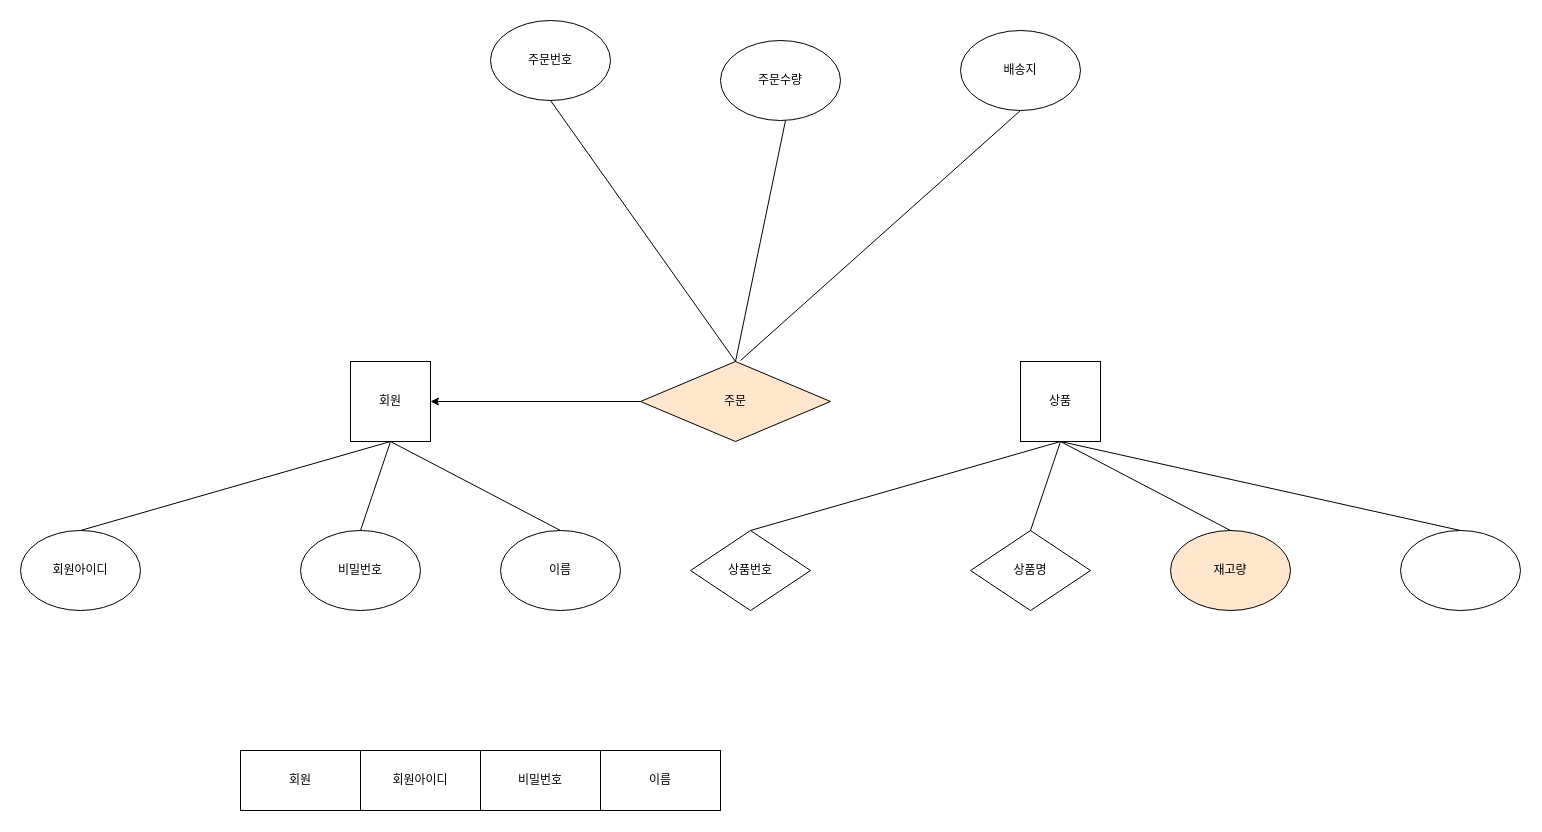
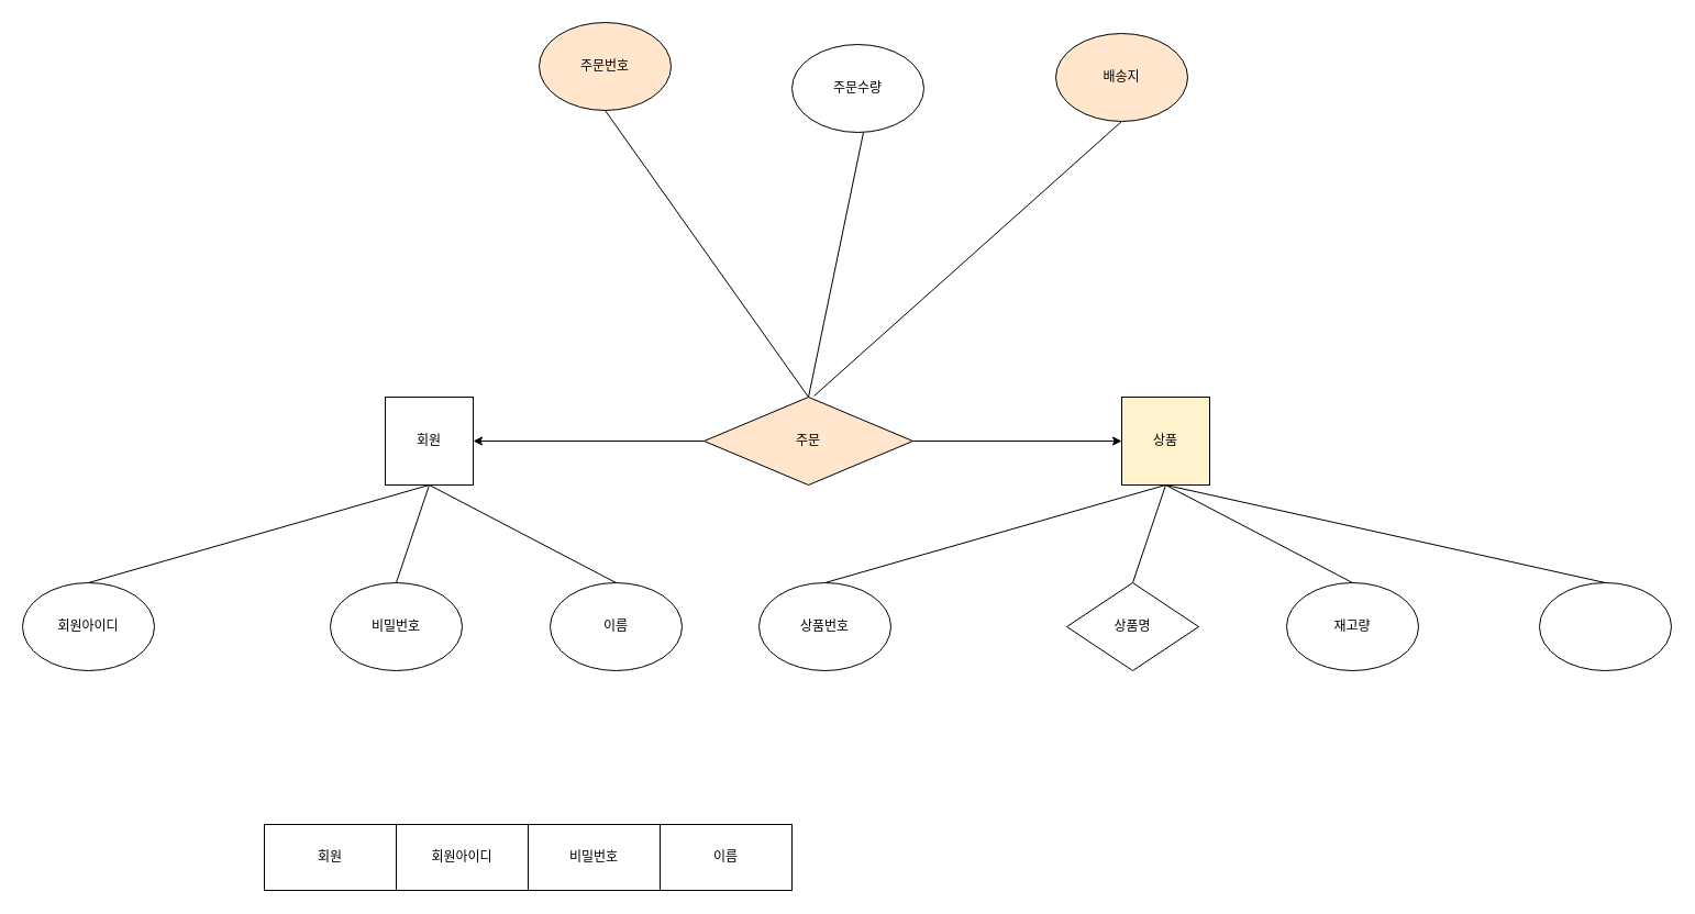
- <mxCell id="21" value="주문번호" style="ellipse;whiteSpace=wrap;html=1;" vertex="1" parent="1"><mxGeometry x="490" y="20" width="120" height="80" as="geometry" /></mxCell>
+ <mxCell id="21" value="주문번호" style="ellipse;whiteSpace=wrap;html=1;fillColor=#ffe6cc;" vertex="1" parent="1"><mxGeometry x="490" y="20" width="120" height="80" as="geometry" /></mxCell>
- <mxCell id="19" value="배송지" style="ellipse;whiteSpace=wrap;html=1;" vertex="1" parent="1"><mxGeometry x="960" y="30" width="120" height="80" as="geometry" /></mxCell>
+ <mxCell id="19" value="배송지" style="ellipse;whiteSpace=wrap;html=1;fillColor=#ffe6cc;" vertex="1" parent="1"><mxGeometry x="960" y="30" width="120" height="80" as="geometry" /></mxCell>
+ <mxCell id="3" style="edgeStyle=orthogonalEdgeStyle;rounded=0;orthogonalLoop=1;jettySize=auto;html=1;exitX=1;exitY=0.5;exitDx=0;exitDy=0;entryX=0;entryY=0.5;entryDx=0;entryDy=0;" edge="1" parent="1" source="4" target="6"><mxGeometry relative="1" as="geometry" /></mxCell>
- <mxCell id="6" value="상품" style="whiteSpace=wrap;html=1;aspect=fixed;" vertex="1" parent="1"><mxGeometry x="1020" y="361" width="80" height="80" as="geometry" /></mxCell>
+ <mxCell id="6" value="상품" style="whiteSpace=wrap;html=1;aspect=fixed;fillColor=#fff2cc;" vertex="1" parent="1"><mxGeometry x="1020" y="361" width="80" height="80" as="geometry" /></mxCell>
- <mxCell id="15" value="상품번호" style="rhombus;whiteSpace=wrap;html=1;" vertex="1" parent="1"><mxGeometry x="690" y="530" width="120" height="80" as="geometry" /></mxCell>
+ <mxCell id="15" value="상품번호" style="ellipse;whiteSpace=wrap;html=1;" vertex="1" parent="1"><mxGeometry x="690" y="530" width="120" height="80" as="geometry" /></mxCell>
- <mxCell id="14" value="재고량" style="ellipse;whiteSpace=wrap;html=1;fillColor=#ffe6cc;" vertex="1" parent="1"><mxGeometry x="1170" y="530" width="120" height="80" as="geometry" /></mxCell>
+ <mxCell id="14" value="재고량" style="ellipse;whiteSpace=wrap;html=1;" vertex="1" parent="1"><mxGeometry x="1170" y="530" width="120" height="80" as="geometry" /></mxCell>
